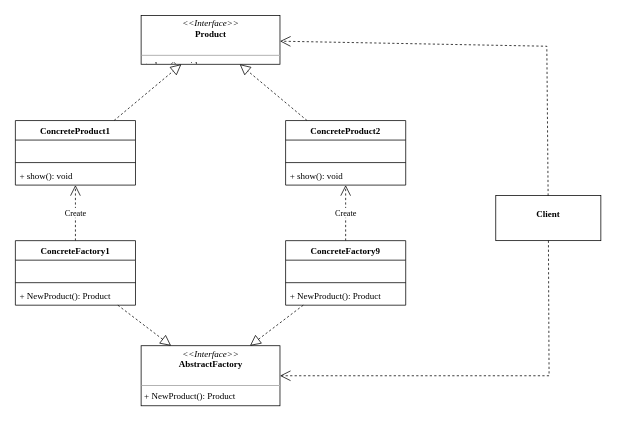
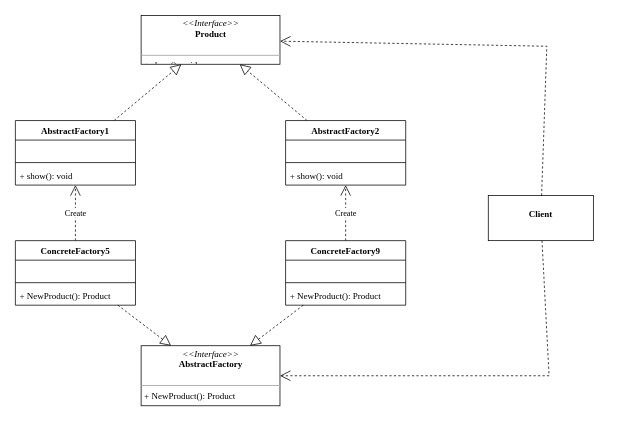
- <mxCell id="13" value="ConcreteProduct1" style="swimlane;fontStyle=1;align=center;verticalAlign=top;childLayout=stackLayout;horizontal=1;startSize=26;horizontalStack=0;resizeParent=1;resizeParentMax=0;resizeLast=0;collapsible=1;marginBottom=0;fontFamily=Times New Roman;" vertex="1" parent="1"><mxGeometry x="20" y="160" width="160" height="86" as="geometry" /></mxCell>
+ <mxCell id="13" value="AbstractFactory1" style="swimlane;fontStyle=1;align=center;verticalAlign=top;childLayout=stackLayout;horizontal=1;startSize=26;horizontalStack=0;resizeParent=1;resizeParentMax=0;resizeLast=0;collapsible=1;marginBottom=0;fontFamily=Times New Roman;" vertex="1" parent="1"><mxGeometry x="20" y="160" width="160" height="86" as="geometry" /></mxCell>
- <mxCell id="9" value="ConcreteProduct2" style="swimlane;fontStyle=1;align=center;verticalAlign=top;childLayout=stackLayout;horizontal=1;startSize=26;horizontalStack=0;resizeParent=1;resizeParentMax=0;resizeLast=0;collapsible=1;marginBottom=0;fontFamily=Times New Roman;" vertex="1" parent="1"><mxGeometry x="380" y="160" width="160" height="86" as="geometry" /></mxCell>
+ <mxCell id="9" value="AbstractFactory2" style="swimlane;fontStyle=1;align=center;verticalAlign=top;childLayout=stackLayout;horizontal=1;startSize=26;horizontalStack=0;resizeParent=1;resizeParentMax=0;resizeLast=0;collapsible=1;marginBottom=0;fontFamily=Times New Roman;" vertex="1" parent="1"><mxGeometry x="380" y="160" width="160" height="86" as="geometry" /></mxCell>
- <mxCell id="3" value="&lt;p style=&quot;margin: 0px ; margin-top: 4px ; text-align: center&quot;&gt;&lt;br&gt;&lt;b&gt;Client&lt;/b&gt;&lt;/p&gt;" style="verticalAlign=top;align=left;overflow=fill;fontSize=12;fontFamily=Times New Roman;html=1;" vertex="1" parent="1"><mxGeometry x="660" y="260" width="140" height="60" as="geometry" /></mxCell>
+ <mxCell id="3" value="&lt;p style=&quot;margin: 0px ; margin-top: 4px ; text-align: center&quot;&gt;&lt;br&gt;&lt;b&gt;Client&lt;/b&gt;&lt;/p&gt;" style="verticalAlign=top;align=left;overflow=fill;fontSize=12;fontFamily=Times New Roman;html=1;" vertex="1" parent="1"><mxGeometry x="650" y="260" width="140" height="60" as="geometry" /></mxCell>
- <mxCell id="17" value="ConcreteFactory1" style="swimlane;fontStyle=1;align=center;verticalAlign=top;childLayout=stackLayout;horizontal=1;startSize=26;horizontalStack=0;resizeParent=1;resizeParentMax=0;resizeLast=0;collapsible=1;marginBottom=0;fontFamily=Times New Roman;" vertex="1" parent="1"><mxGeometry x="20" y="320" width="160" height="86" as="geometry" /></mxCell>
+ <mxCell id="17" value="ConcreteFactory5" style="swimlane;fontStyle=1;align=center;verticalAlign=top;childLayout=stackLayout;horizontal=1;startSize=26;horizontalStack=0;resizeParent=1;resizeParentMax=0;resizeLast=0;collapsible=1;marginBottom=0;fontFamily=Times New Roman;" vertex="1" parent="1"><mxGeometry x="20" y="320" width="160" height="86" as="geometry" /></mxCell>
